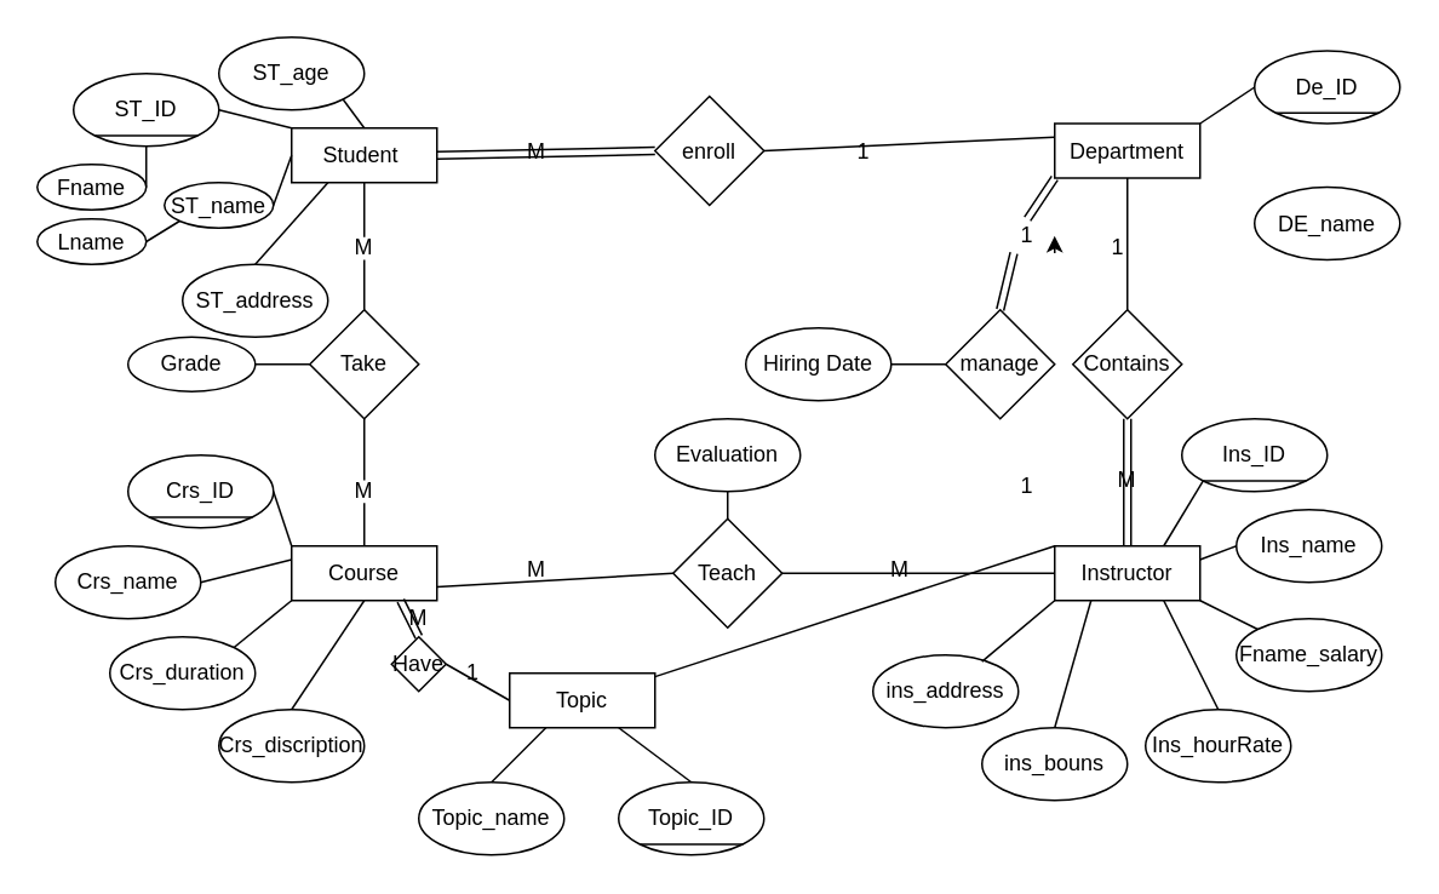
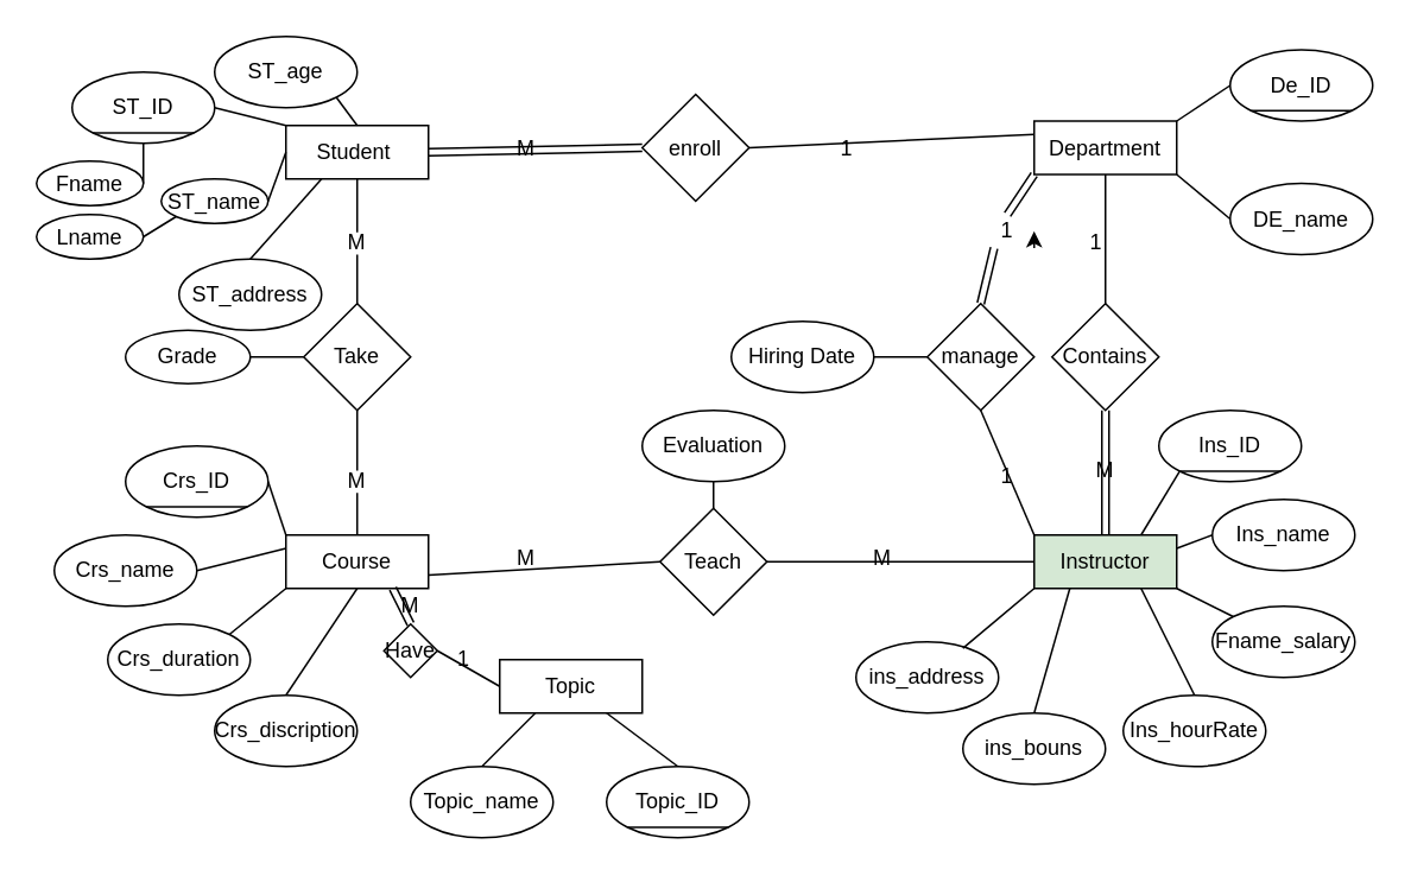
+ <mxCell id="20" value="" style="endArrow=none;html=1;rounded=0;exitX=0;exitY=0.5;exitDx=0;exitDy=0;entryX=1;entryY=1;entryDx=0;entryDy=0;" edge="1" parent="1" source="18" target="16"><mxGeometry width="50" height="50" relative="1" as="geometry"><mxPoint x="500" y="147.5" as="sourcePoint" /><mxPoint x="550" y="97.5" as="targetPoint" /></mxGeometry></mxCell>
- <mxCell id="32" value="Instructor" style="rounded=0;whiteSpace=wrap;html=1;" vertex="1" parent="1"><mxGeometry x="580" y="300" width="80" height="30" as="geometry" /></mxCell>
+ <mxCell id="32" value="Instructor" style="rounded=0;whiteSpace=wrap;html=1;fillColor=#d5e8d4;" vertex="1" parent="1"><mxGeometry x="580" y="300" width="80" height="30" as="geometry" /></mxCell>
- <mxCell id="69" value="" style="endArrow=none;html=1;rounded=0;exitX=0;exitY=0;exitDx=0;exitDy=0;" edge="1" parent="1" source="32" target="46"><mxGeometry width="50" height="50" relative="1" as="geometry"><mxPoint x="450" y="310" as="sourcePoint" /><mxPoint x="550" y="240" as="targetPoint" /></mxGeometry></mxCell>
+ <mxCell id="69" value="" style="endArrow=none;html=1;rounded=0;exitX=0;exitY=0;exitDx=0;exitDy=0;entryX=0.5;entryY=1;entryDx=0;entryDy=0;entryPerimeter=0;" edge="1" parent="1" source="32" target="55"><mxGeometry width="50" height="50" relative="1" as="geometry"><mxPoint x="450" y="310" as="sourcePoint" /><mxPoint x="550" y="240" as="targetPoint" /></mxGeometry></mxCell>
